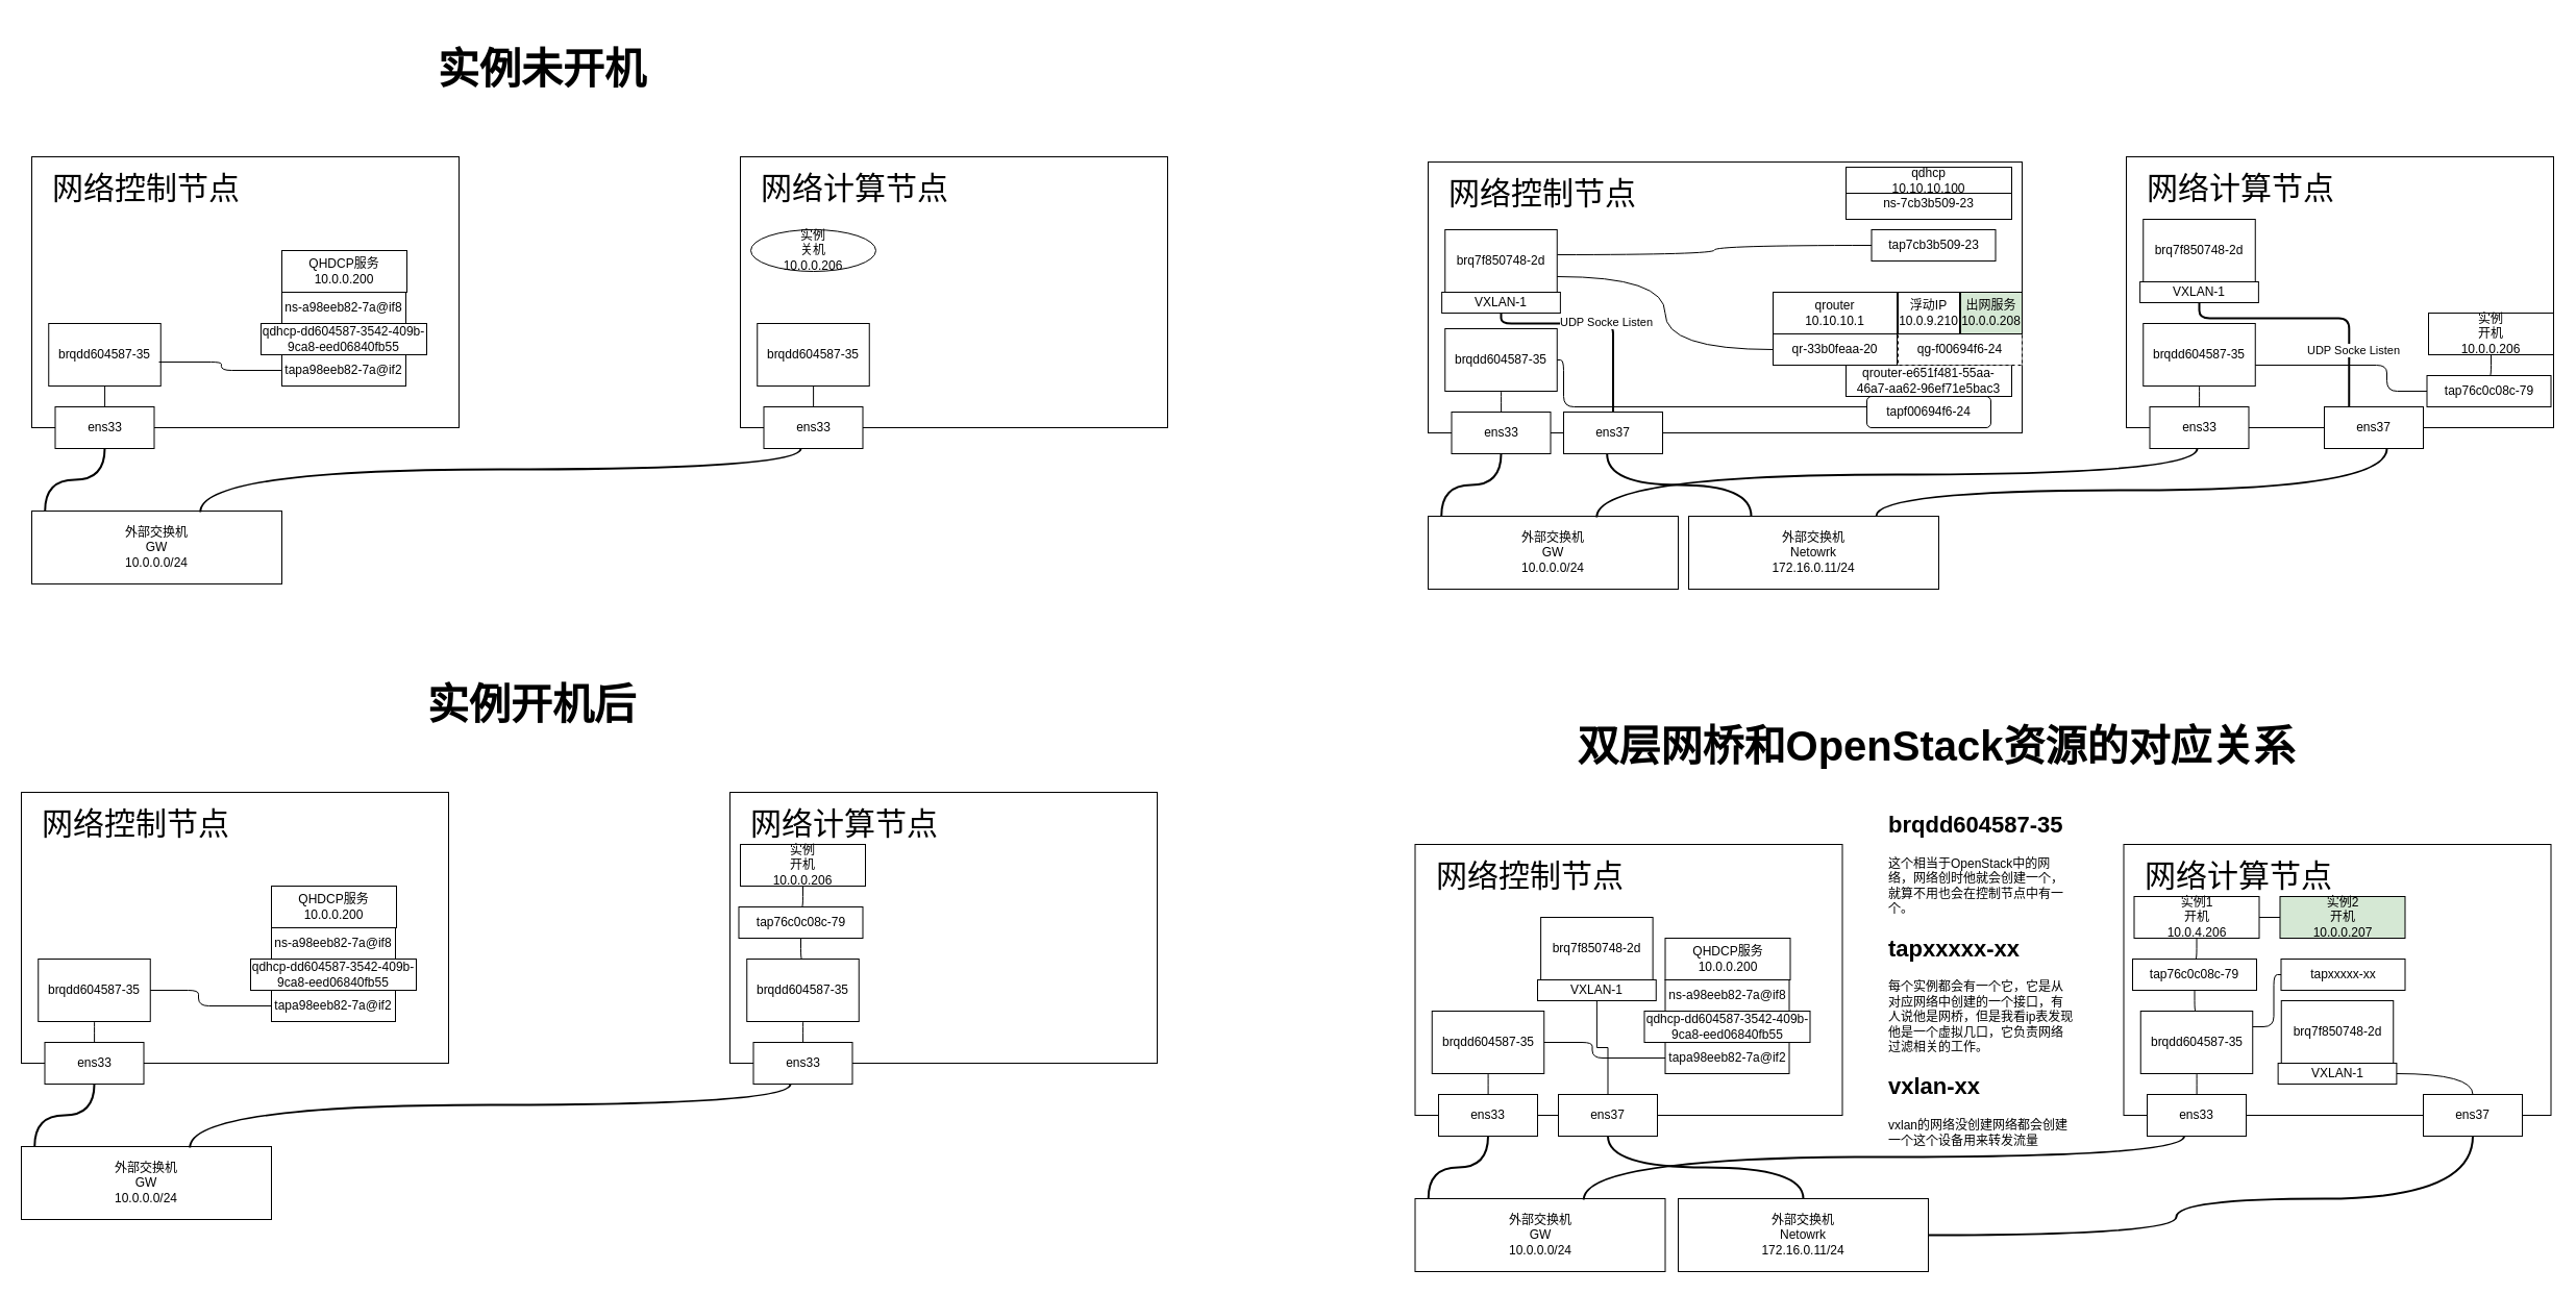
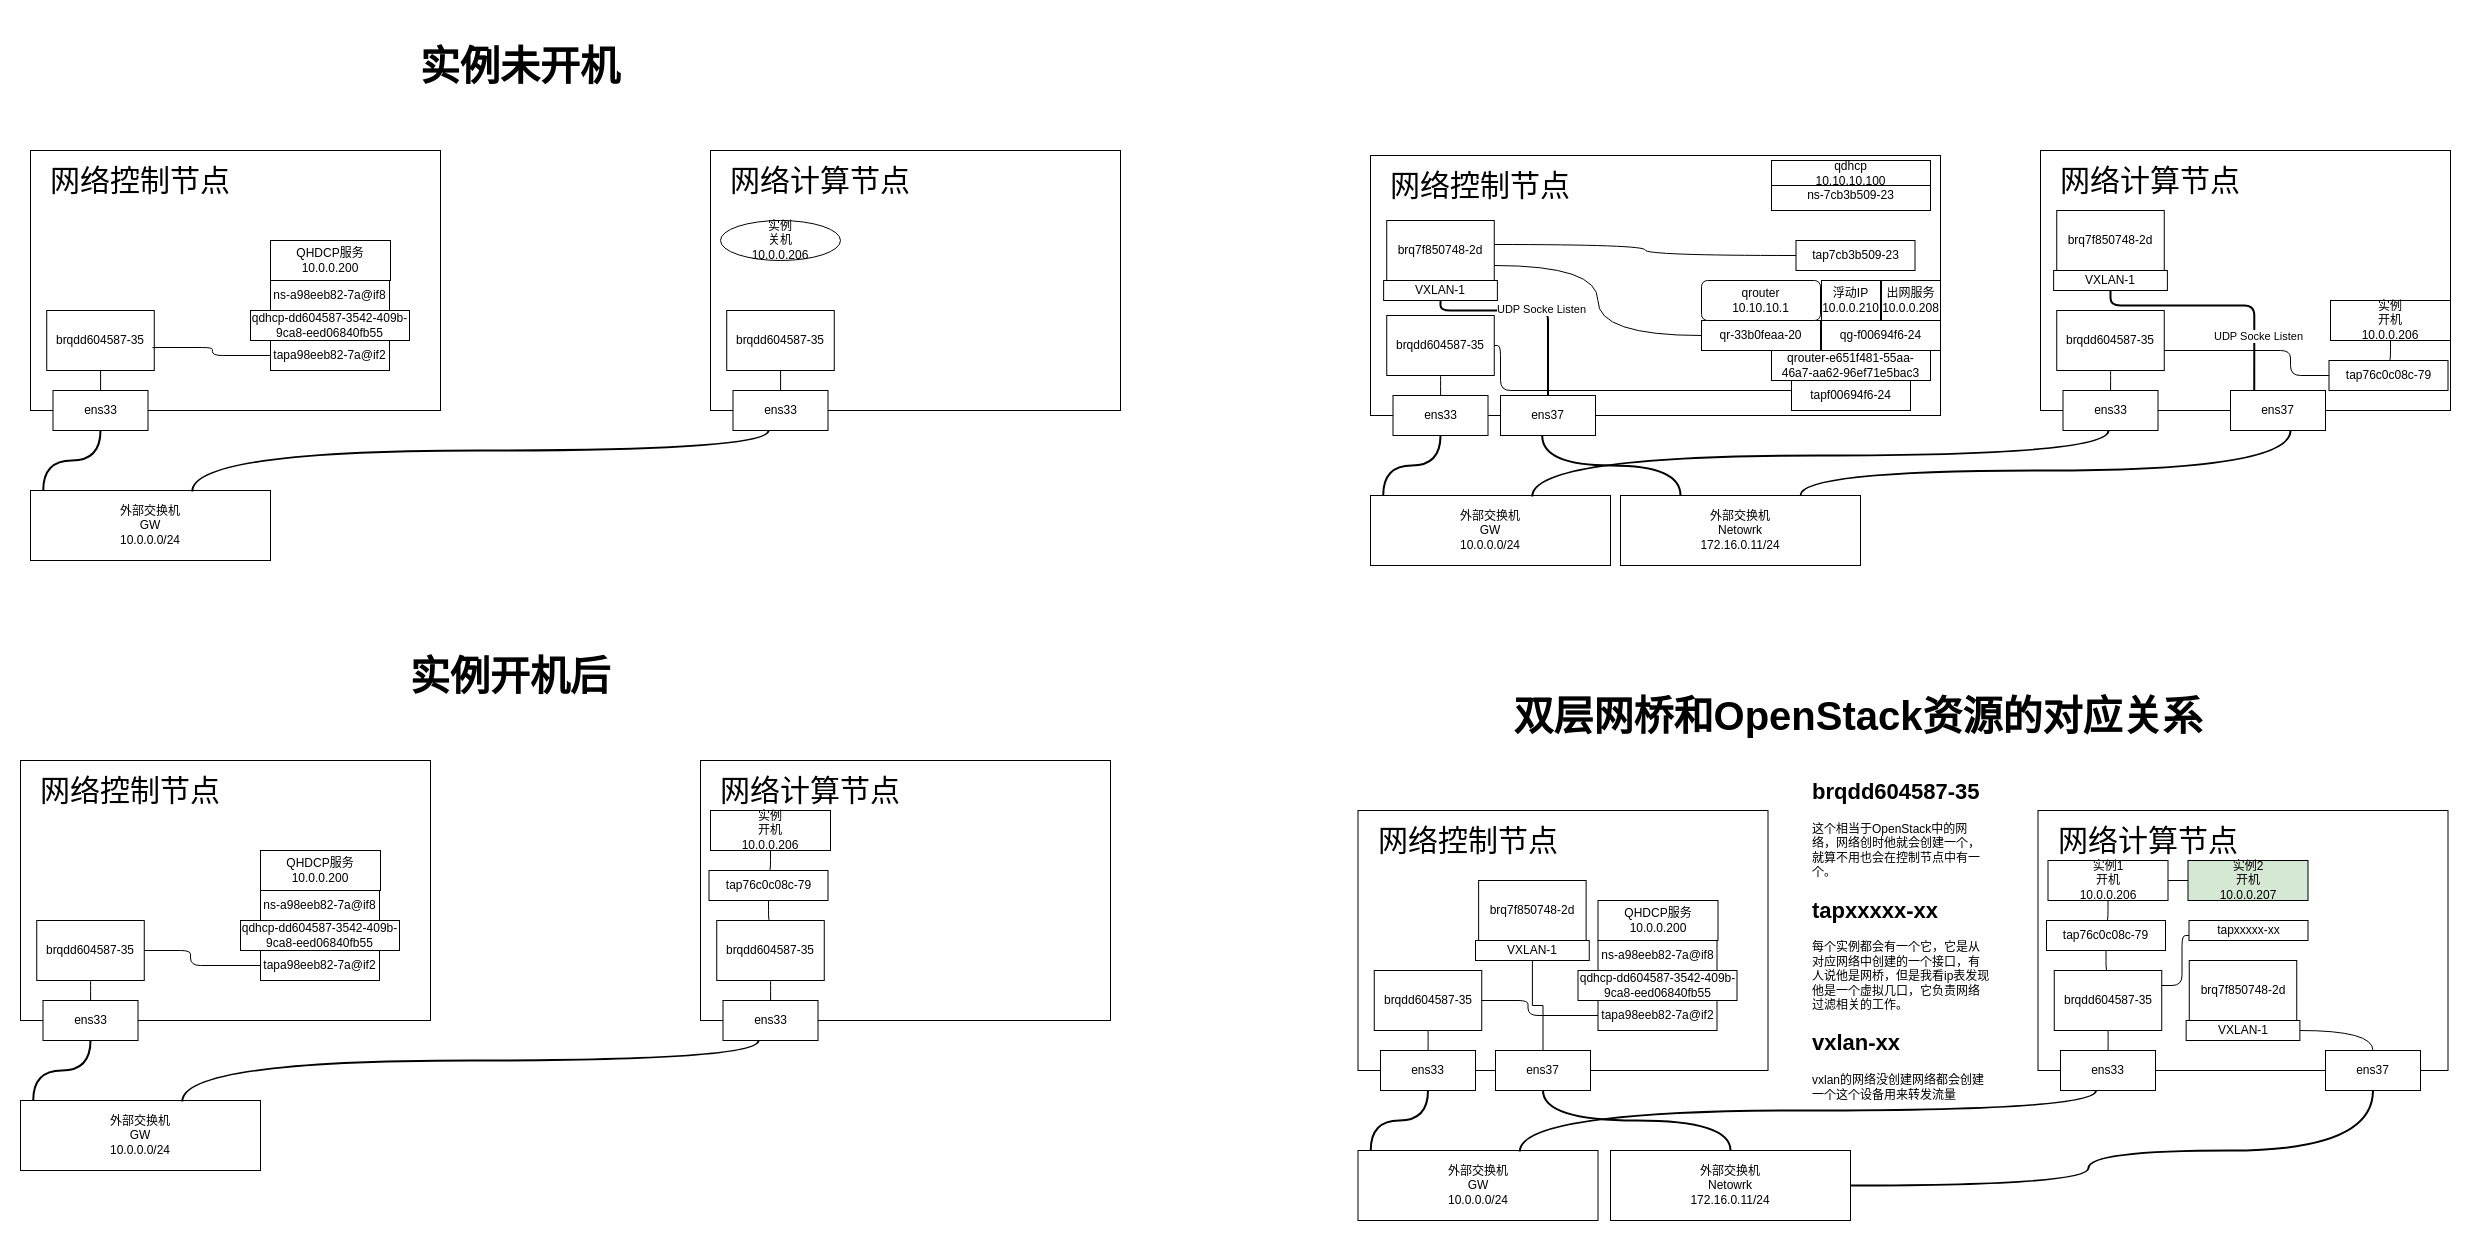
- <mxCell id="112" value="tap7cb3b509-23" style="rounded=0;whiteSpace=wrap;html=1;" vertex="1" parent="1"><mxGeometry x="1795.5" y="220" width="119" height="30" as="geometry" /></mxCell>
+ <mxCell id="112" value="tap7cb3b509-23" style="rounded=0;whiteSpace=wrap;html=1;" vertex="1" parent="1"><mxGeometry x="1795.5" y="240" width="119" height="30" as="geometry" /></mxCell>
- <mxCell id="111" value="&lt;div&gt;qrouter&lt;/div&gt;10.10.10.1" style="rounded=0;whiteSpace=wrap;html=1;" vertex="1" parent="1"><mxGeometry x="1701" y="280" width="119" height="40" as="geometry" /></mxCell>
+ <mxCell id="111" value="&lt;div&gt;qrouter&lt;/div&gt;10.10.10.1" style="whiteSpace=wrap;html=1;rounded=1;" vertex="1" parent="1"><mxGeometry x="1701" y="280" width="119" height="40" as="geometry" /></mxCell>
- <mxCell id="88" value="&lt;div&gt;&lt;span style=&quot;background-color: transparent; color: light-dark(rgb(0, 0, 0), rgb(255, 255, 255));&quot;&gt;浮动IP&lt;/span&gt;&lt;/div&gt;10.0.9.210" style="rounded=0;whiteSpace=wrap;html=1;" parent="1" vertex="1"><mxGeometry x="1821" y="280" width="59" height="40" as="geometry" /></mxCell>
+ <mxCell id="88" value="&lt;div&gt;&lt;span style=&quot;background-color: transparent; color: light-dark(rgb(0, 0, 0), rgb(255, 255, 255));&quot;&gt;浮动IP&lt;/span&gt;&lt;/div&gt;10.0.0.210" style="rounded=0;whiteSpace=wrap;html=1;" parent="1" vertex="1"><mxGeometry x="1821" y="280" width="59" height="40" as="geometry" /></mxCell>
- <mxCell id="108" value="出网服务&lt;br&gt;&lt;div&gt;10.0.0.208&lt;/div&gt;" style="rounded=0;whiteSpace=wrap;html=1;fillColor=#d5e8d4;" vertex="1" parent="1"><mxGeometry x="1881" y="280" width="59" height="40" as="geometry" /></mxCell>
+ <mxCell id="108" value="出网服务&lt;br&gt;&lt;div&gt;10.0.0.208&lt;/div&gt;" style="rounded=0;whiteSpace=wrap;html=1;" vertex="1" parent="1"><mxGeometry x="1881" y="280" width="59" height="40" as="geometry" /></mxCell>
- <mxCell id="87" value="qg-f00694f6-24" style="rounded=0;whiteSpace=wrap;html=1;dashed=1;" parent="1" vertex="1"><mxGeometry x="1821" y="320" width="119" height="30" as="geometry" /></mxCell>
+ <mxCell id="87" value="qg-f00694f6-24" style="rounded=0;whiteSpace=wrap;html=1;" parent="1" vertex="1"><mxGeometry x="1821" y="320" width="119" height="30" as="geometry" /></mxCell>
- <mxCell id="85" value="tapf00694f6-24" style="whiteSpace=wrap;html=1;rounded=1;" parent="1" vertex="1"><mxGeometry x="1791" y="380" width="119" height="30" as="geometry" /></mxCell>
+ <mxCell id="85" value="tapf00694f6-24" style="rounded=0;whiteSpace=wrap;html=1;" parent="1" vertex="1"><mxGeometry x="1791" y="380" width="119" height="30" as="geometry" /></mxCell>
- <mxCell id="64" value="实例1&lt;div&gt;开机&lt;br&gt;&lt;div&gt;10.0.4.206&lt;/div&gt;&lt;/div&gt;" style="rounded=0;whiteSpace=wrap;html=1;" parent="1" vertex="1"><mxGeometry x="2047.5" y="860" width="120" height="40" as="geometry" /></mxCell>
+ <mxCell id="64" value="实例1&lt;div&gt;开机&lt;br&gt;&lt;div&gt;10.0.0.206&lt;/div&gt;&lt;/div&gt;" style="rounded=0;whiteSpace=wrap;html=1;" parent="1" vertex="1"><mxGeometry x="2047.5" y="860" width="120" height="40" as="geometry" /></mxCell>
- <mxCell id="71" value="tapxxxxx-xx" style="rounded=0;whiteSpace=wrap;html=1;" parent="1" vertex="1"><mxGeometry x="2188.5" y="920" width="119" height="30" as="geometry" /></mxCell>
+ <mxCell id="71" value="tapxxxxx-xx" style="rounded=0;whiteSpace=wrap;html=1;" parent="1" vertex="1"><mxGeometry x="2188.5" y="920" width="119" height="20" as="geometry" /></mxCell>
